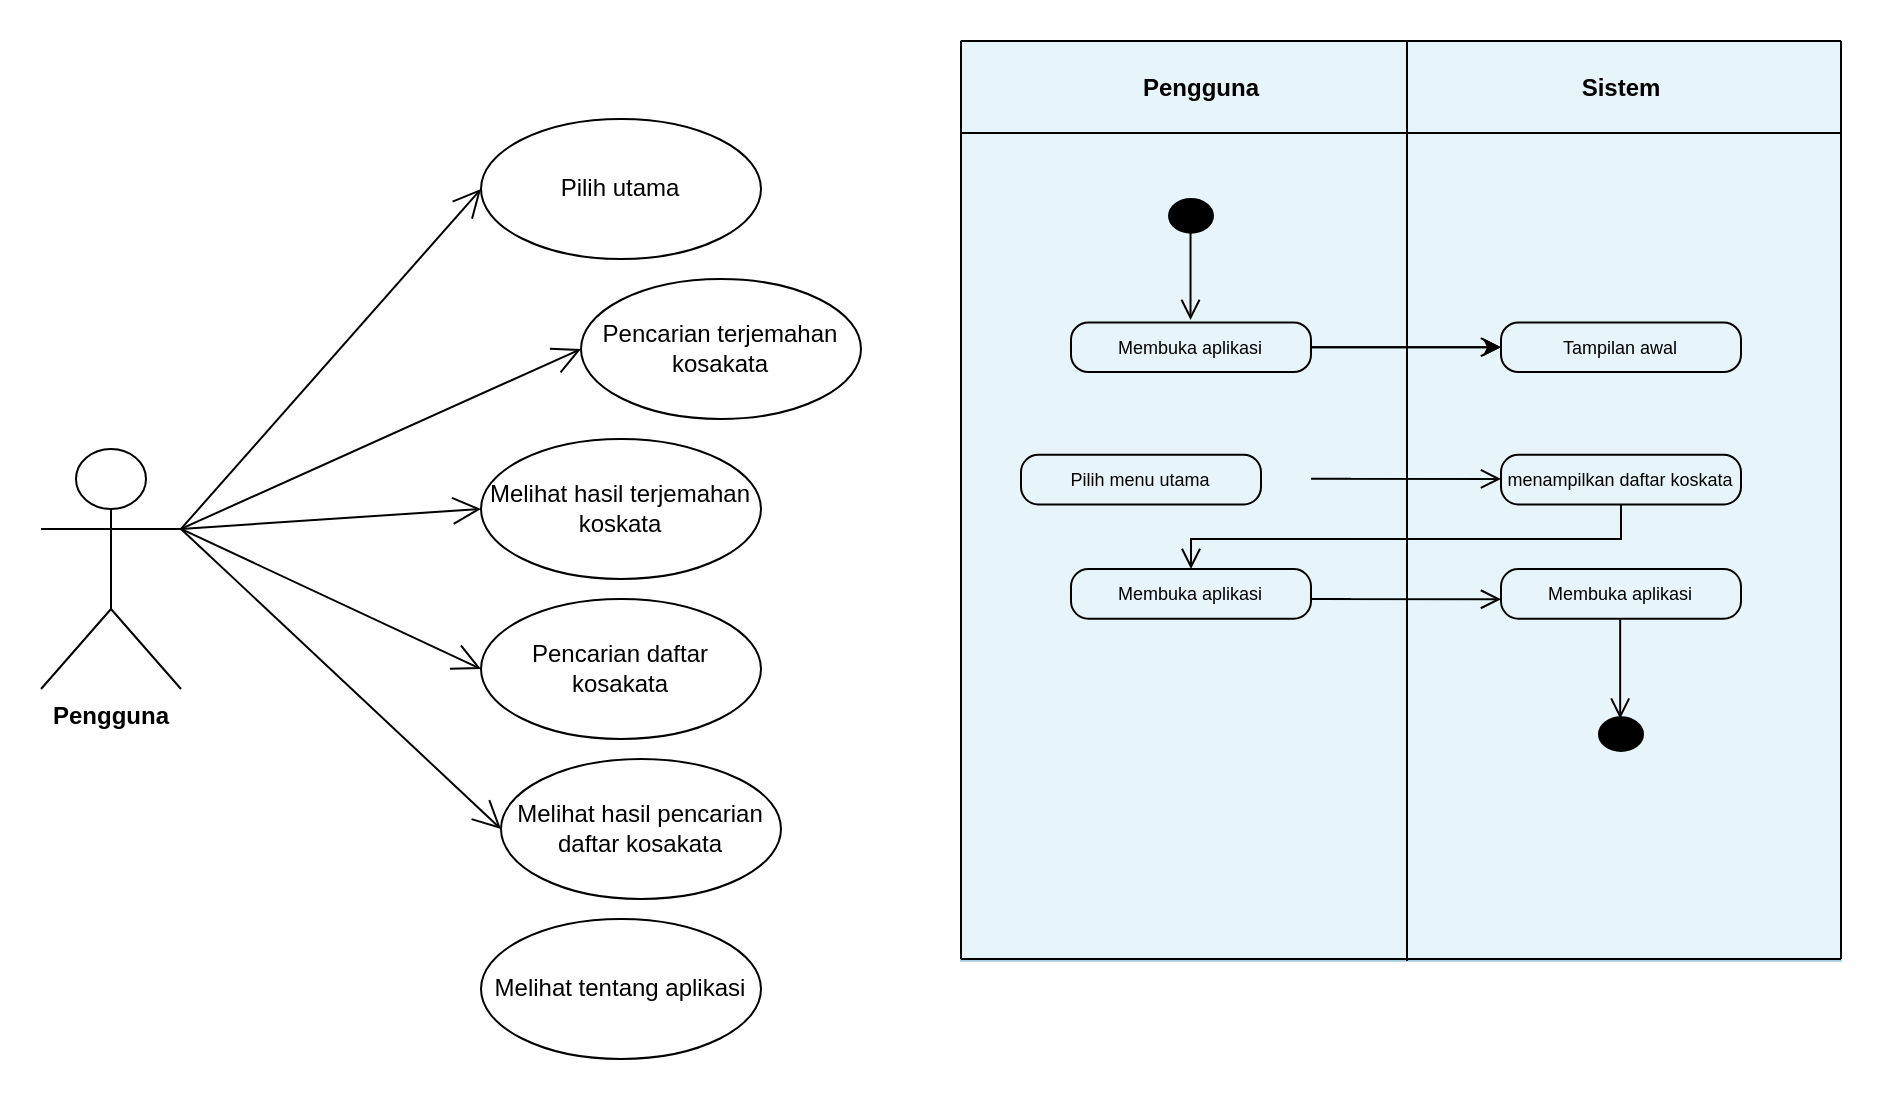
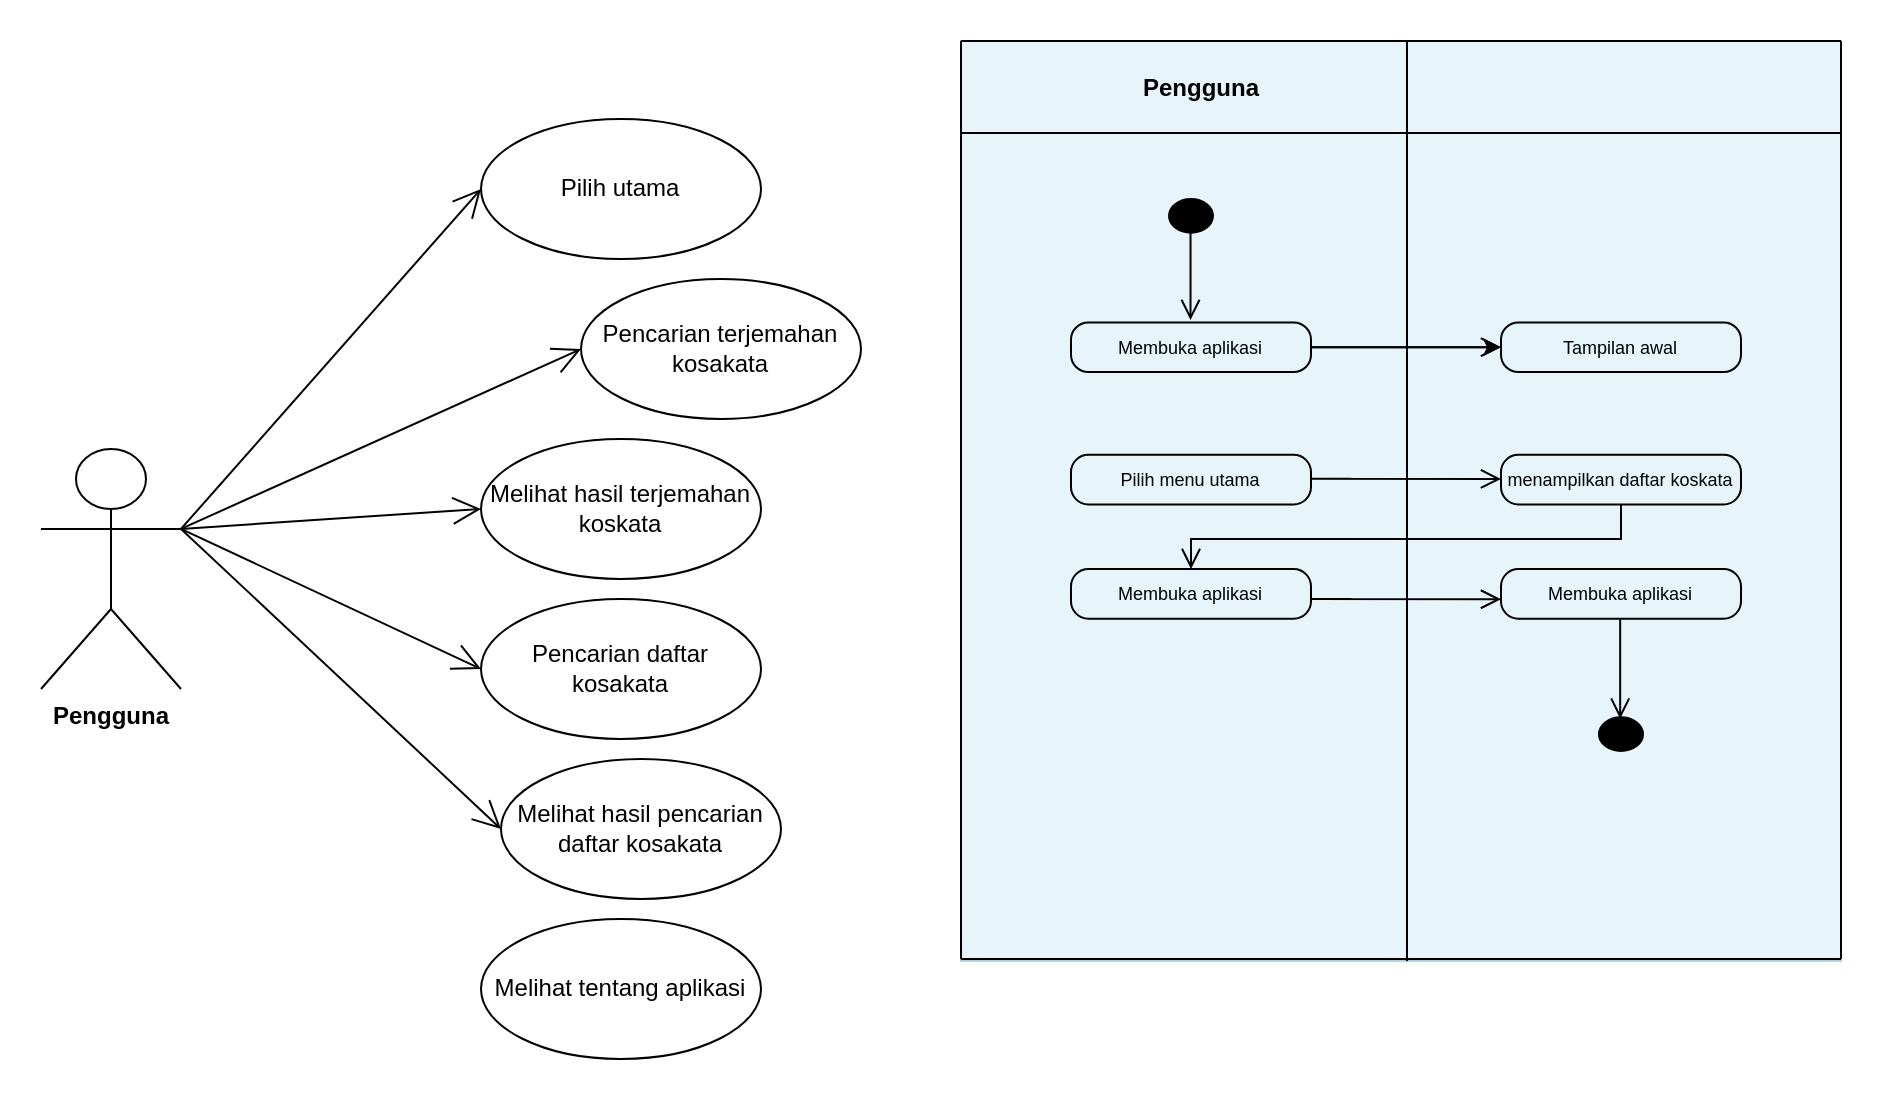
- <mxCell id="18" value="&lt;b&gt;Sistem&lt;/b&gt;" style="text;html=1;resizable=0;autosize=1;align=center;verticalAlign=middle;points=[];fillColor=none;strokeColor=none;rounded=0;opacity=30;" vertex="1" parent="14"><mxGeometry x="300" y="9" width="60" height="30" as="geometry" /></mxCell>
- <mxCell id="25" value="&lt;font style=&quot;font-size: 9px;&quot;&gt;Pilih menu utama&lt;/font&gt;" style="rounded=1;whiteSpace=wrap;html=1;strokeColor=#000000;strokeWidth=1;fillColor=none;arcSize=35;" vertex="1" parent="14"><mxGeometry x="30" y="206.911" width="120" height="24.829" as="geometry" /></mxCell>
+ <mxCell id="25" value="&lt;font style=&quot;font-size: 9px;&quot;&gt;Pilih menu utama&lt;/font&gt;" style="rounded=1;whiteSpace=wrap;html=1;strokeColor=#000000;strokeWidth=1;fillColor=none;arcSize=35;" vertex="1" parent="14"><mxGeometry x="55" y="206.911" width="120" height="24.829" as="geometry" /></mxCell>
